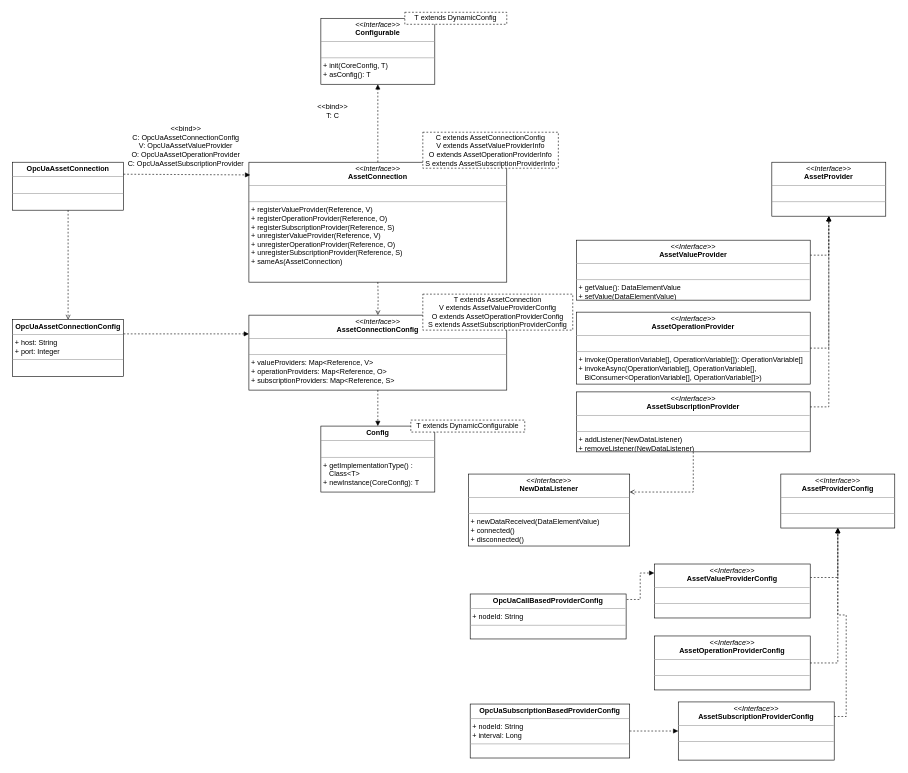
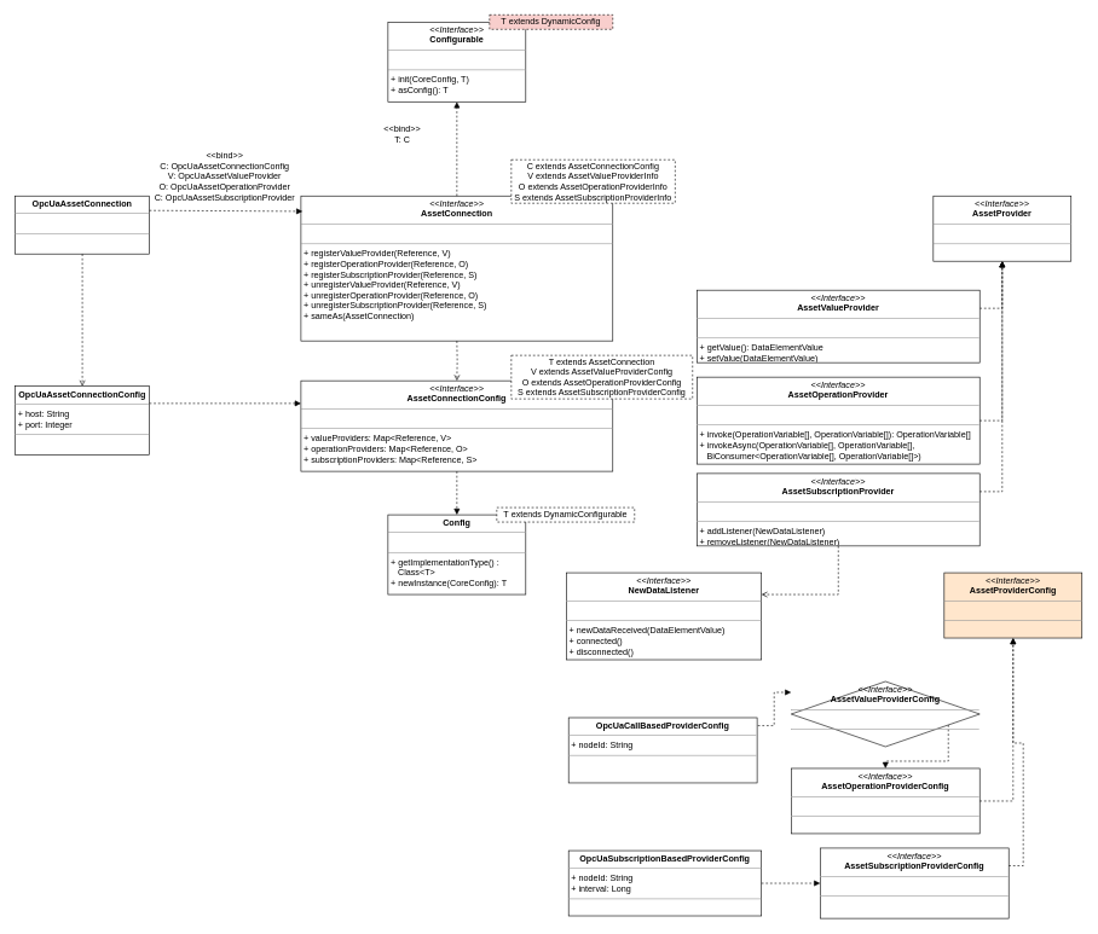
- <mxCell id="25" value="&lt;div&gt;T extends DynamicConfig&lt;/div&gt;" style="rounded=0;whiteSpace=wrap;html=1;dashed=1;verticalAlign=middle;" parent="1" vertex="1"><mxGeometry x="674" y="20" width="170" height="20" as="geometry" /></mxCell>
+ <mxCell id="25" value="&lt;div&gt;T extends DynamicConfig&lt;/div&gt;" style="rounded=0;whiteSpace=wrap;html=1;dashed=1;verticalAlign=middle;fillColor=#f8cecc;" parent="1" vertex="1"><mxGeometry x="674" y="20" width="170" height="20" as="geometry" /></mxCell>
- <mxCell id="17" value="&lt;p style=&quot;margin: 0px ; margin-top: 4px ; text-align: center&quot;&gt;&lt;i&gt;&amp;lt;&amp;lt;Interface&amp;gt;&amp;gt;&lt;/i&gt;&lt;br&gt;&lt;b&gt;AssetProviderConfig&lt;/b&gt;&lt;/p&gt;&lt;hr size=&quot;1&quot;&gt;&lt;p style=&quot;margin: 0px ; margin-left: 4px&quot;&gt;&lt;br&gt;&lt;/p&gt;&lt;hr size=&quot;1&quot;&gt;&lt;p style=&quot;margin: 0px ; margin-left: 4px&quot;&gt;&lt;br&gt;&lt;/p&gt;" style="verticalAlign=top;align=left;overflow=fill;fontSize=12;fontFamily=Helvetica;html=1;" parent="1" vertex="1"><mxGeometry x="1301" y="790" width="190" height="90" as="geometry" /></mxCell>
+ <mxCell id="17" value="&lt;p style=&quot;margin: 0px ; margin-top: 4px ; text-align: center&quot;&gt;&lt;i&gt;&amp;lt;&amp;lt;Interface&amp;gt;&amp;gt;&lt;/i&gt;&lt;br&gt;&lt;b&gt;AssetProviderConfig&lt;/b&gt;&lt;/p&gt;&lt;hr size=&quot;1&quot;&gt;&lt;p style=&quot;margin: 0px ; margin-left: 4px&quot;&gt;&lt;br&gt;&lt;/p&gt;&lt;hr size=&quot;1&quot;&gt;&lt;p style=&quot;margin: 0px ; margin-left: 4px&quot;&gt;&lt;br&gt;&lt;/p&gt;" style="verticalAlign=top;align=left;overflow=fill;fontSize=12;fontFamily=Helvetica;html=1;fillColor=#ffe6cc;" parent="1" vertex="1"><mxGeometry x="1301" y="790" width="190" height="90" as="geometry" /></mxCell>
- <mxCell id="18" value="" style="edgeStyle=orthogonalEdgeStyle;rounded=0;orthogonalLoop=1;jettySize=auto;html=1;entryX=0.5;entryY=1;entryDx=0;entryDy=0;exitX=1;exitY=0.25;exitDx=0;exitDy=0;strokeWidth=1;dashed=1;endArrow=block;endFill=1;" parent="1" source="19" target="17" edge="1"><mxGeometry relative="1" as="geometry" /></mxCell>
+ <mxCell id="18" value="" style="edgeStyle=orthogonalEdgeStyle;rounded=0;orthogonalLoop=1;jettySize=auto;html=1;exitX=1;exitY=0.25;exitDx=0;exitDy=0;strokeWidth=1;dashed=1;endArrow=block;endFill=1;" parent="1" source="19" target="20" edge="1"><mxGeometry relative="1" as="geometry" /></mxCell>
- <mxCell id="19" value="&lt;p style=&quot;margin: 0px ; margin-top: 4px ; text-align: center&quot;&gt;&lt;i&gt;&amp;lt;&amp;lt;Interface&amp;gt;&amp;gt;&lt;/i&gt;&lt;br&gt;&lt;b&gt;AssetValueProviderConfig&lt;/b&gt;&lt;/p&gt;&lt;hr size=&quot;1&quot;&gt;&lt;p style=&quot;margin: 0px ; margin-left: 4px&quot;&gt;&lt;br&gt;&lt;/p&gt;&lt;hr size=&quot;1&quot;&gt;&lt;p style=&quot;margin: 0px ; margin-left: 4px&quot;&gt;&lt;br&gt;&lt;/p&gt;" style="verticalAlign=top;align=left;overflow=fill;fontSize=12;fontFamily=Helvetica;html=1;" parent="1" vertex="1"><mxGeometry x="1090" y="940" width="260" height="90" as="geometry" /></mxCell>
+ <mxCell id="19" value="&lt;p style=&quot;margin: 0px ; margin-top: 4px ; text-align: center&quot;&gt;&lt;i&gt;&amp;lt;&amp;lt;Interface&amp;gt;&amp;gt;&lt;/i&gt;&lt;br&gt;&lt;b&gt;AssetValueProviderConfig&lt;/b&gt;&lt;/p&gt;&lt;hr size=&quot;1&quot;&gt;&lt;p style=&quot;margin: 0px ; margin-left: 4px&quot;&gt;&lt;br&gt;&lt;/p&gt;&lt;hr size=&quot;1&quot;&gt;&lt;p style=&quot;margin: 0px ; margin-left: 4px&quot;&gt;&lt;br&gt;&lt;/p&gt;" style="rhombus;verticalAlign=top;align=left;overflow=fill;fontSize=12;fontFamily=Helvetica;html=1;" parent="1" vertex="1"><mxGeometry x="1090" y="940" width="260" height="90" as="geometry" /></mxCell>
- <mxCell id="36" value="&lt;p style=&quot;margin: 0px ; margin-top: 4px ; text-align: center&quot;&gt;&lt;b&gt;OpcUaCallBasedProviderConfig&lt;/b&gt;&lt;br&gt;&lt;/p&gt;&lt;hr size=&quot;1&quot;&gt;&lt;p style=&quot;margin: 0px ; margin-left: 4px&quot;&gt;+ nodeId: String&lt;/p&gt;&lt;hr size=&quot;1&quot;&gt;&lt;p style=&quot;margin: 0px ; margin-left: 4px&quot;&gt;&lt;br&gt;&lt;/p&gt;" style="verticalAlign=top;align=left;overflow=fill;fontSize=12;fontFamily=Helvetica;html=1;" parent="1" vertex="1"><mxGeometry x="783" y="990" width="260" height="75" as="geometry" /></mxCell>
+ <mxCell id="36" value="&lt;p style=&quot;margin: 0px ; margin-top: 4px ; text-align: center&quot;&gt;&lt;b&gt;OpcUaCallBasedProviderConfig&lt;/b&gt;&lt;br&gt;&lt;/p&gt;&lt;hr size=&quot;1&quot;&gt;&lt;p style=&quot;margin: 0px ; margin-left: 4px&quot;&gt;+ nodeId: String&lt;/p&gt;&lt;hr size=&quot;1&quot;&gt;&lt;p style=&quot;margin: 0px ; margin-left: 4px&quot;&gt;&lt;br&gt;&lt;/p&gt;" style="verticalAlign=top;align=left;overflow=fill;fontSize=12;fontFamily=Helvetica;html=1;" parent="1" vertex="1"><mxGeometry x="783" y="990" width="260" height="90" as="geometry" /></mxCell>
